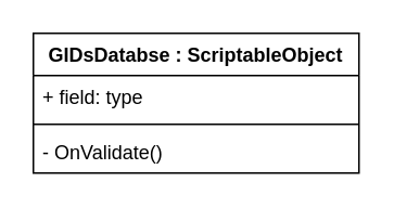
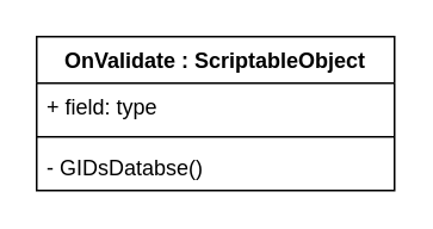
- <mxCell id="2" value="GIDsDatabse : ScriptableObject" style="swimlane;fontStyle=1;align=center;verticalAlign=top;childLayout=stackLayout;horizontal=1;startSize=26;horizontalStack=0;resizeParent=1;resizeParentMax=0;resizeLast=0;collapsible=1;marginBottom=0;" vertex="1" parent="1"><mxGeometry x="20" y="20" width="200" height="86" as="geometry" /></mxCell>
+ <mxCell id="2" value="OnValidate : ScriptableObject" style="swimlane;fontStyle=1;align=center;verticalAlign=top;childLayout=stackLayout;horizontal=1;startSize=26;horizontalStack=0;resizeParent=1;resizeParentMax=0;resizeLast=0;collapsible=1;marginBottom=0;" vertex="1" parent="1"><mxGeometry x="20" y="20" width="200" height="86" as="geometry" /></mxCell>
- <mxCell id="5" value="- OnValidate()" style="text;strokeColor=none;fillColor=none;align=left;verticalAlign=top;spacingLeft=4;spacingRight=4;overflow=hidden;rotatable=0;points=[[0,0.5],[1,0.5]];portConstraint=eastwest;" vertex="1" parent="2"><mxGeometry y="60" width="200" height="26" as="geometry" /></mxCell>
+ <mxCell id="5" value="- GIDsDatabse()" style="text;strokeColor=none;fillColor=none;align=left;verticalAlign=top;spacingLeft=4;spacingRight=4;overflow=hidden;rotatable=0;points=[[0,0.5],[1,0.5]];portConstraint=eastwest;" vertex="1" parent="2"><mxGeometry y="60" width="200" height="26" as="geometry" /></mxCell>
